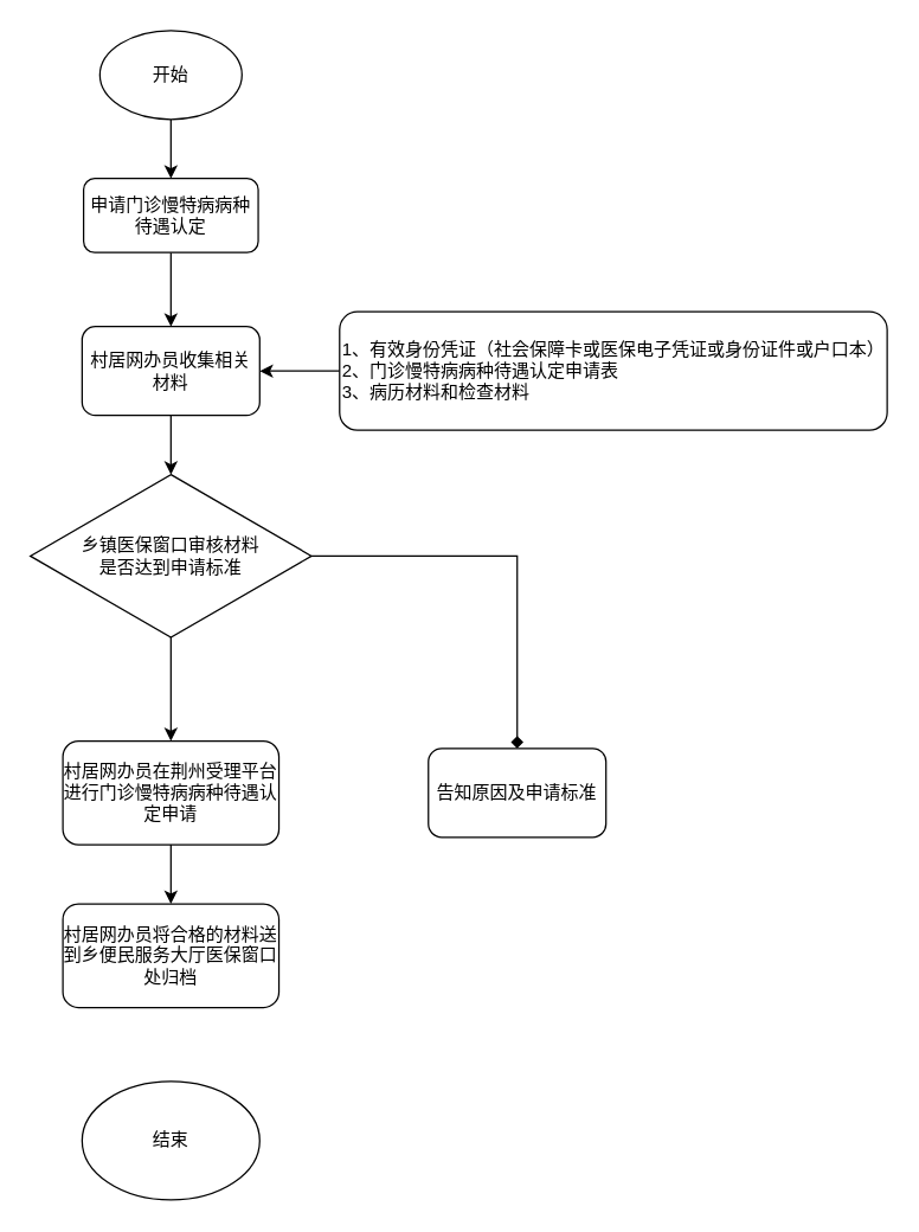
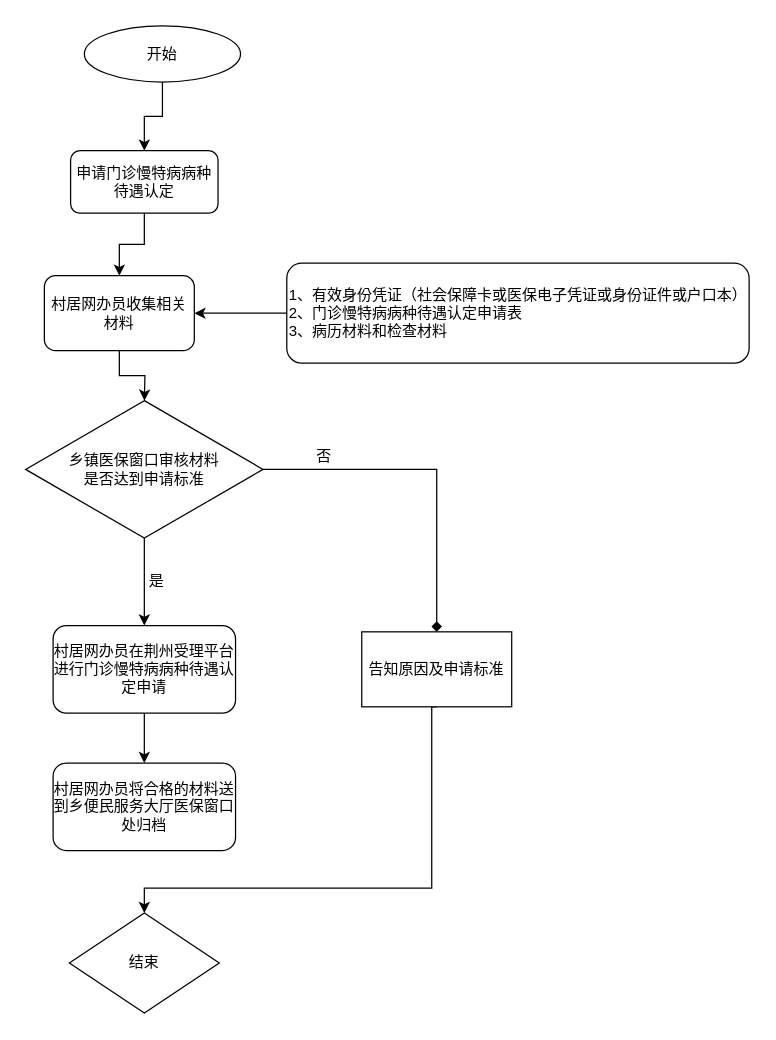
- <mxCell id="3" value="开始" style="ellipse;whiteSpace=wrap;html=1;" vertex="1" parent="1"><mxGeometry x="67" y="20" width="96" height="60" as="geometry" /></mxCell>
+ <mxCell id="3" value="开始" style="ellipse;whiteSpace=wrap;html=1;" vertex="1" parent="1"><mxGeometry x="67" y="20" width="125" height="45" as="geometry" /></mxCell>
- <mxCell id="7" value="村居网办员收集相关材料" style="rounded=1;whiteSpace=wrap;html=1;" vertex="1" parent="1"><mxGeometry x="55" y="220" width="120" height="60" as="geometry" /></mxCell>
+ <mxCell id="7" value="村居网办员收集相关材料" style="rounded=1;whiteSpace=wrap;html=1;" vertex="1" parent="1"><mxGeometry x="35" y="220" width="120" height="60" as="geometry" /></mxCell>
+ <mxCell id="19" value="否" style="text;html=1;strokeColor=none;fillColor=none;align=center;verticalAlign=middle;whiteSpace=wrap;rounded=0;" vertex="1" parent="1"><mxGeometry x="229" y="350" width="60" height="30" as="geometry" /></mxCell>
+ <mxCell id="16" value="是" style="text;html=1;strokeColor=none;fillColor=none;align=center;verticalAlign=middle;whiteSpace=wrap;rounded=0;" vertex="1" parent="1"><mxGeometry x="95" y="450" width="60" height="30" as="geometry" /></mxCell>
- <mxCell id="18" value="告知原因及申请标准" style="rounded=1;whiteSpace=wrap;html=1;" vertex="1" parent="1"><mxGeometry x="289" y="505" width="120" height="60" as="geometry" /></mxCell>
+ <mxCell id="18" value="告知原因及申请标准" style="whiteSpace=wrap;html=1;rounded=0;" vertex="1" parent="1"><mxGeometry x="289" y="505" width="120" height="60" as="geometry" /></mxCell>
+ <mxCell id="17" style="edgeStyle=orthogonalEdgeStyle;rounded=0;orthogonalLoop=1;jettySize=auto;html=1;exitX=0.5;exitY=1;exitDx=0;exitDy=0;entryX=0.5;entryY=0;entryDx=0;entryDy=0;" edge="1" parent="1" source="18" target="15"><mxGeometry relative="1" as="geometry"><Array as="points"><mxPoint x="345" y="565" /><mxPoint x="345" y="710" /><mxPoint x="115" y="710" /></Array></mxGeometry></mxCell>
- <mxCell id="15" value="结束" style="ellipse;whiteSpace=wrap;html=1;" vertex="1" parent="1"><mxGeometry x="55" y="730" width="120" height="80" as="geometry" /></mxCell>
+ <mxCell id="15" value="结束" style="rhombus;whiteSpace=wrap;html=1;" vertex="1" parent="1"><mxGeometry x="55" y="730" width="120" height="80" as="geometry" /></mxCell>
